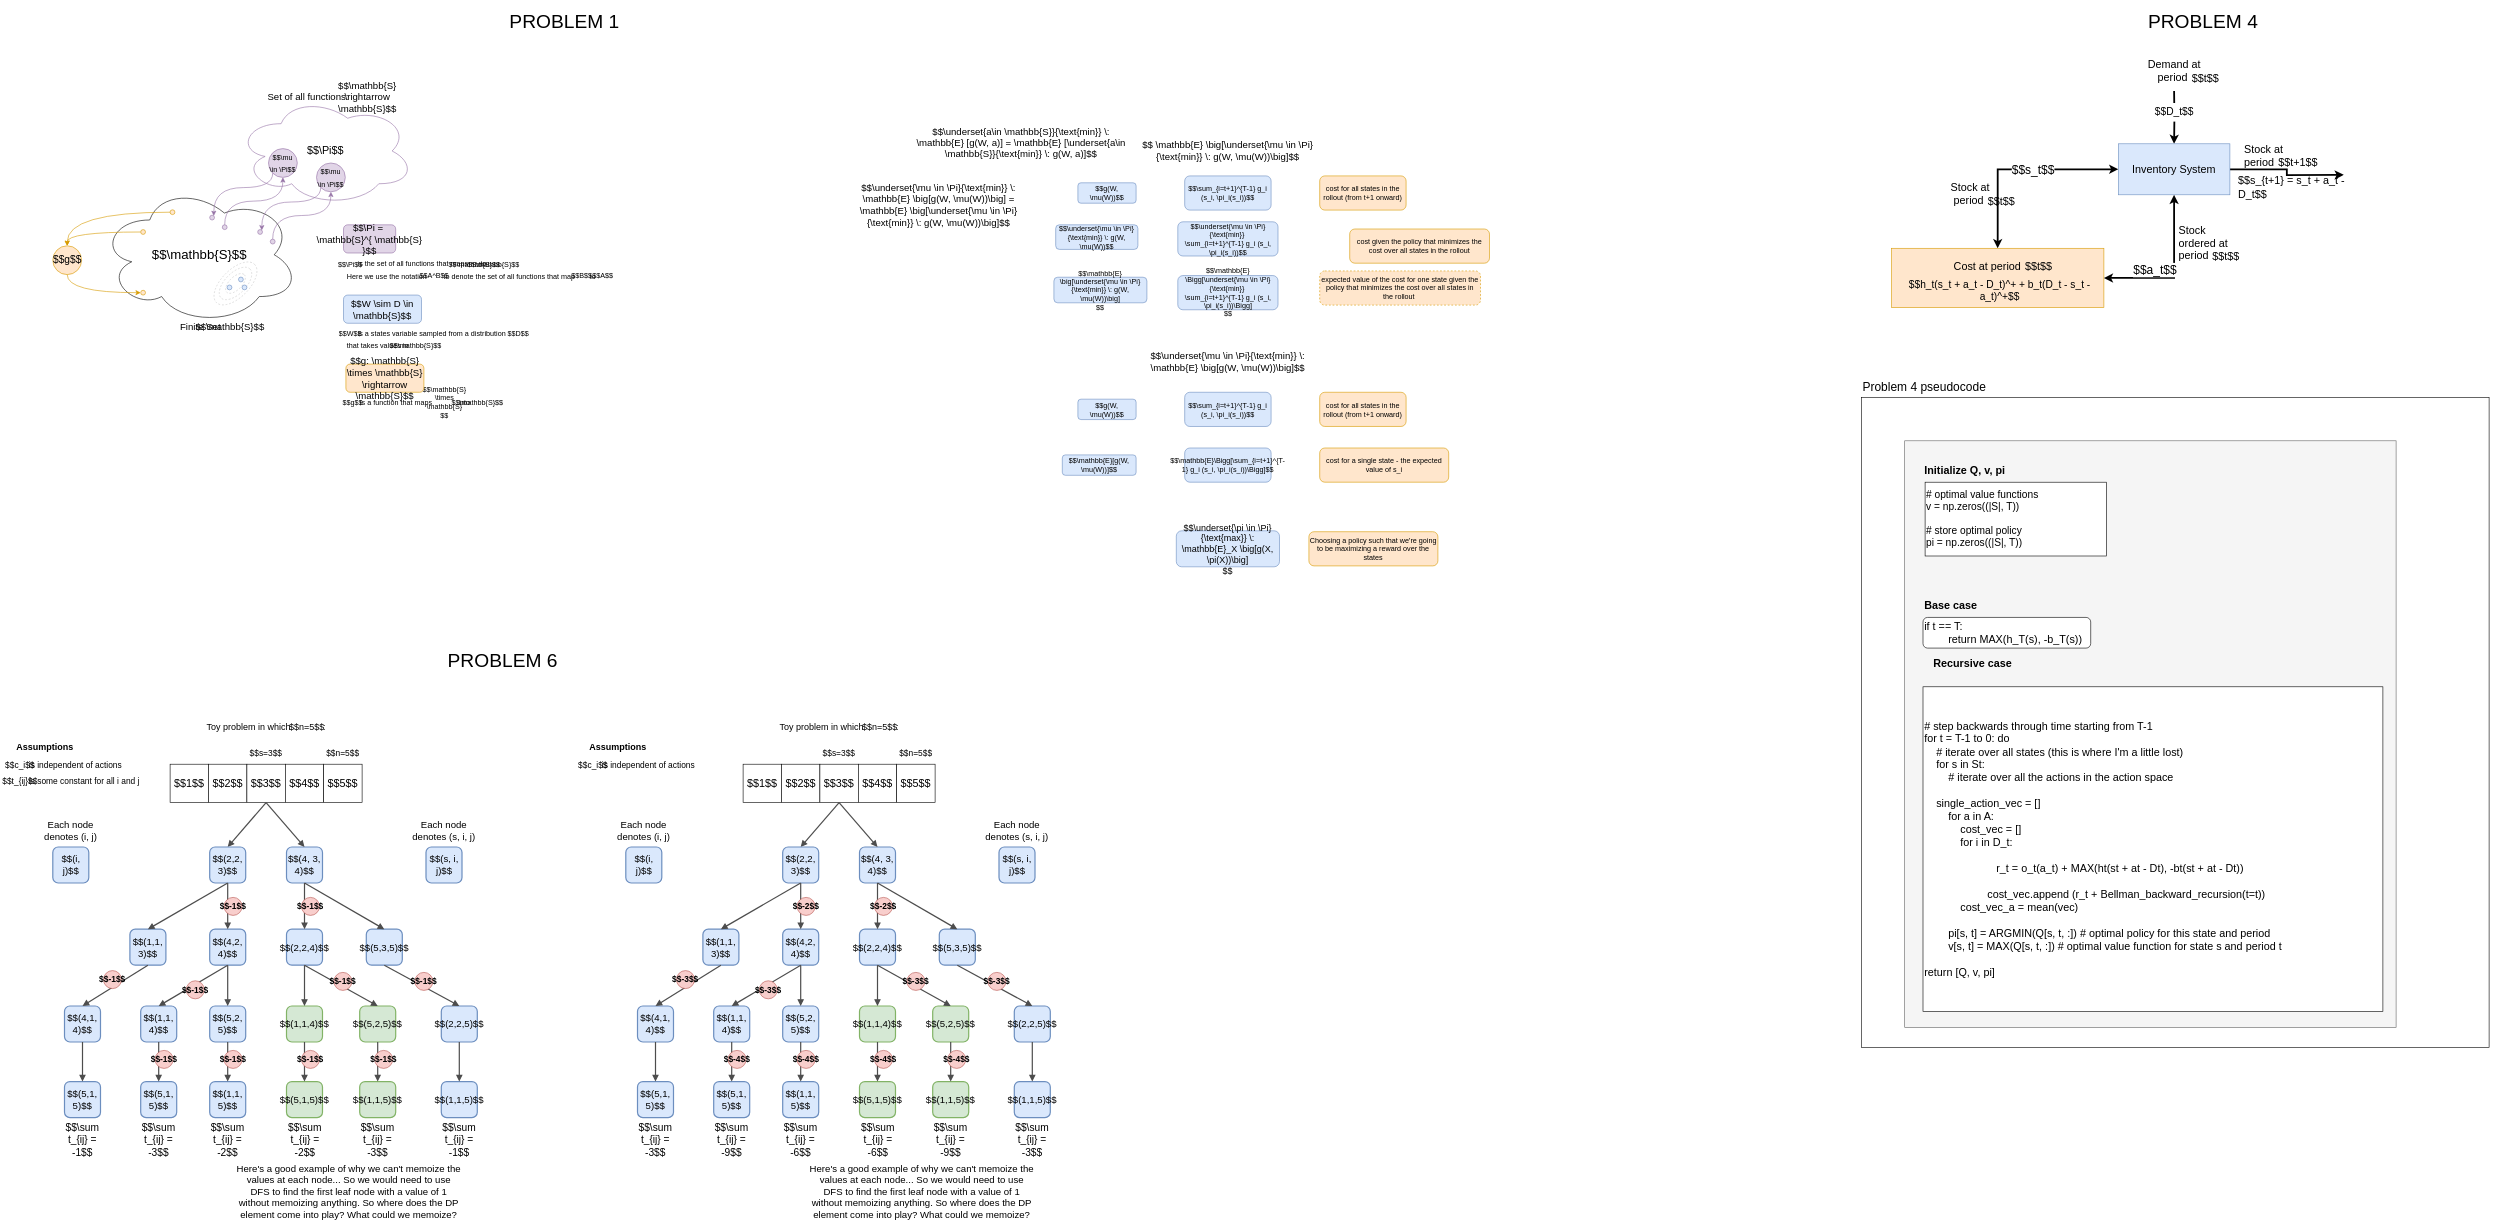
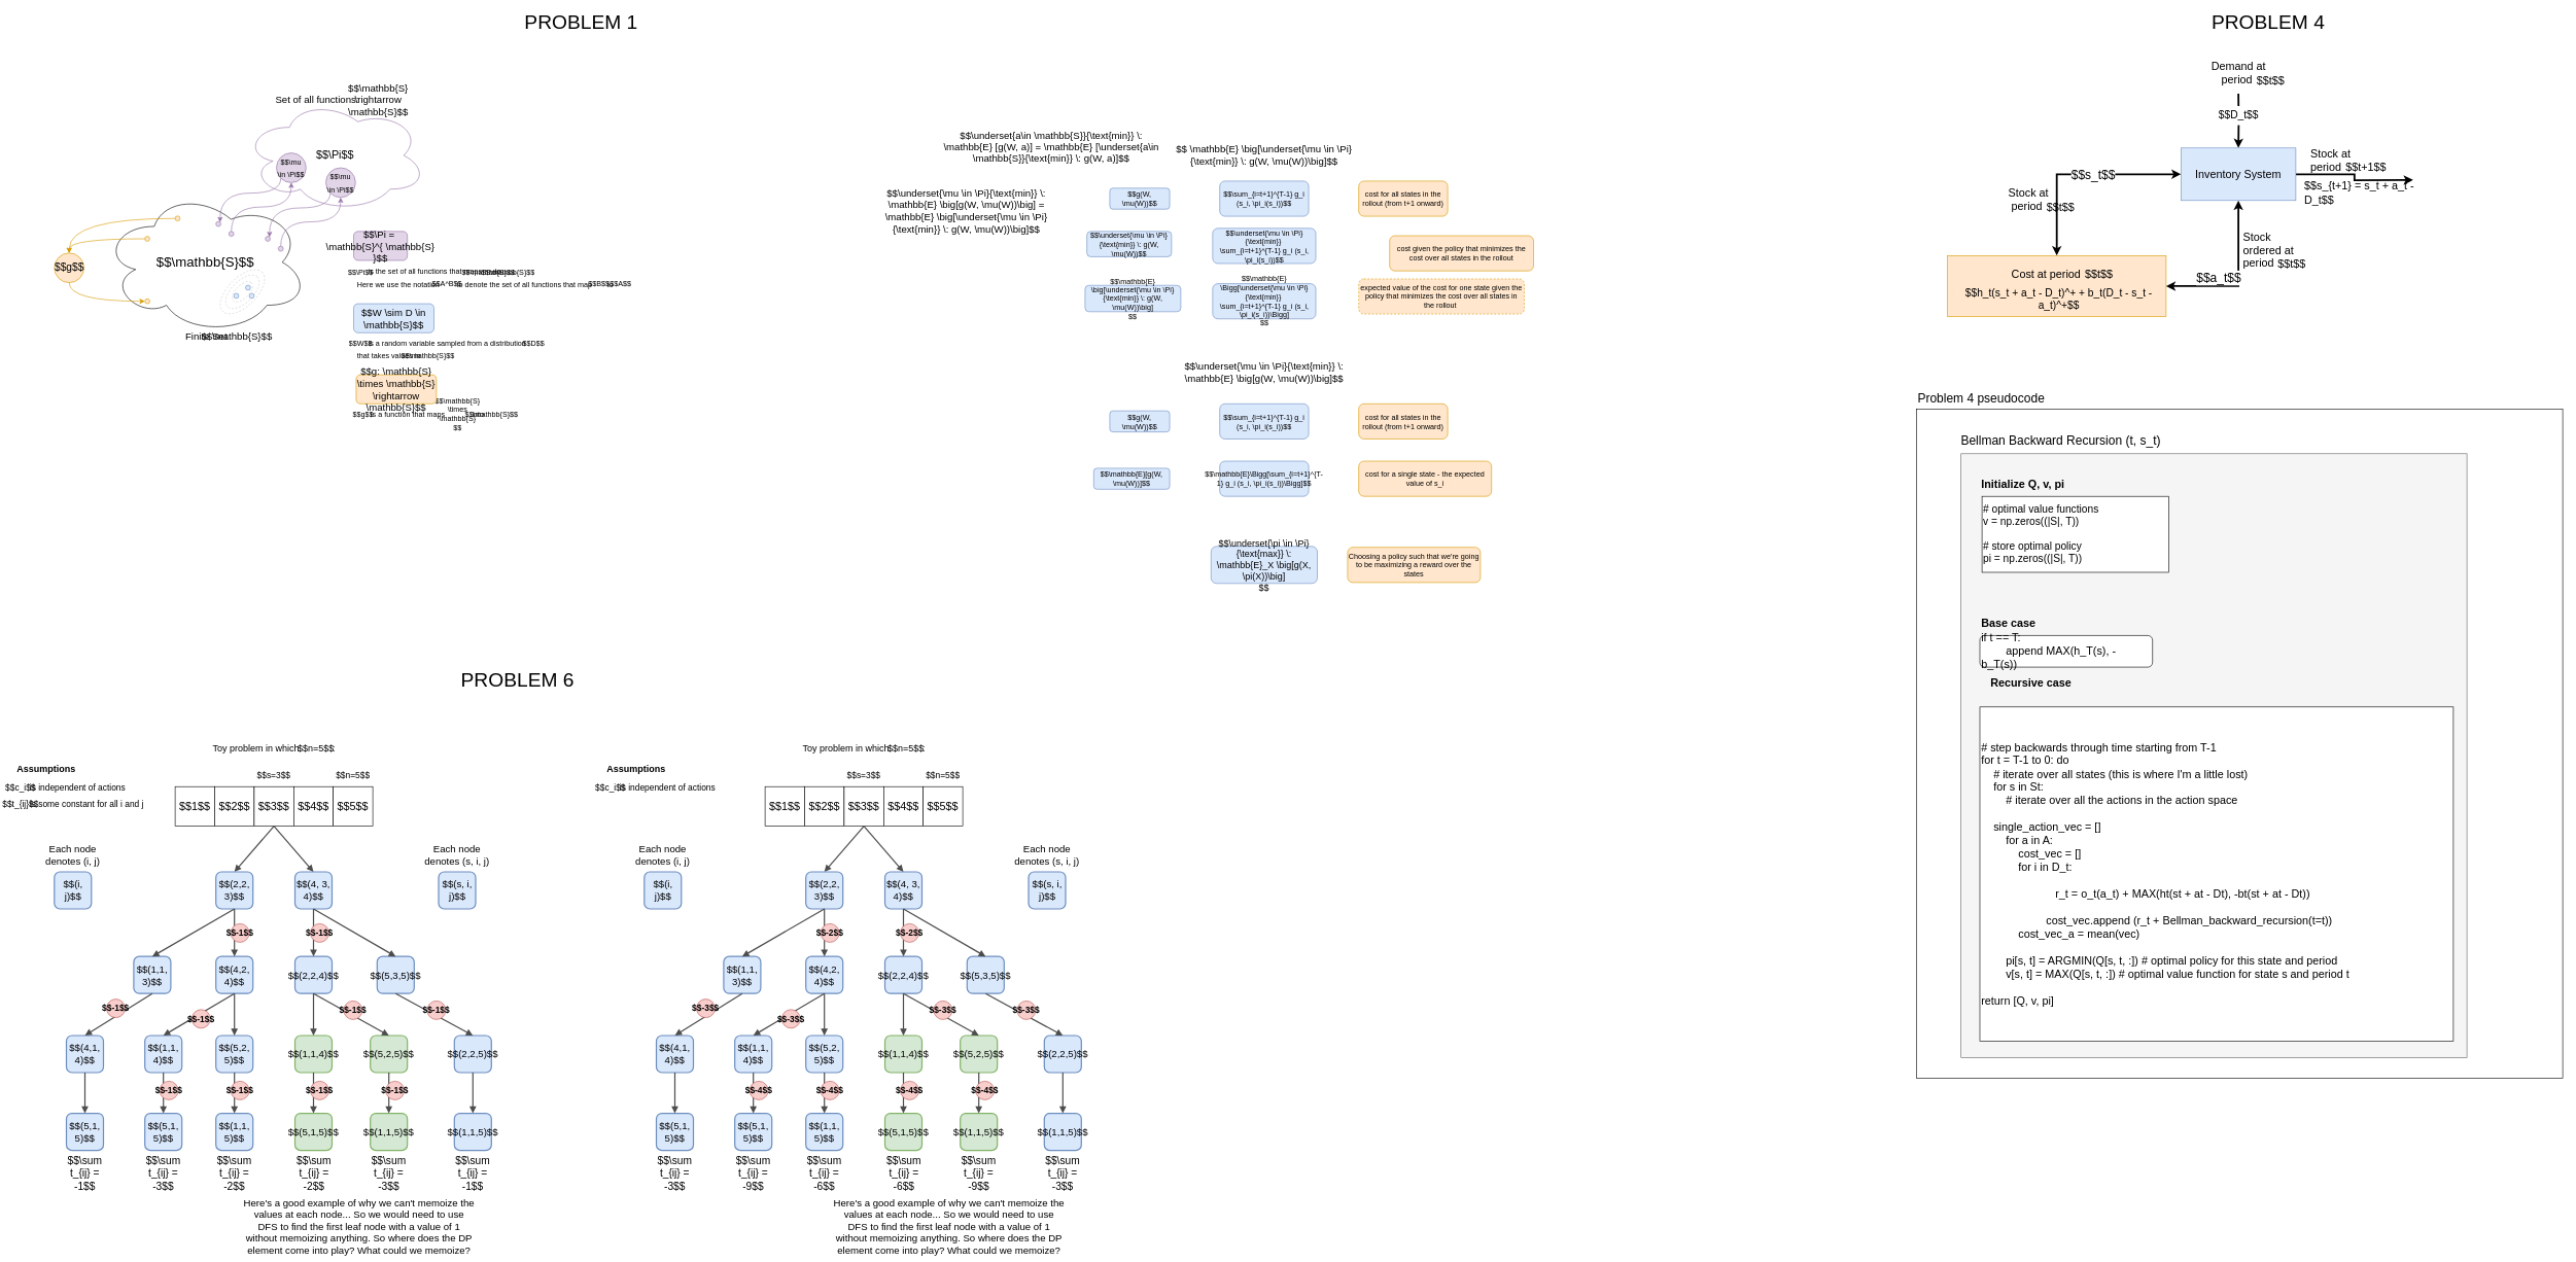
- <mxCell id="153" value="&lt;font style=&quot;font-size: 12px;&quot;&gt;is a states variable sampled from a distribution&amp;nbsp;&lt;/font&gt;" style="text;html=1;strokeColor=none;fillColor=none;align=left;verticalAlign=middle;whiteSpace=wrap;rounded=0;fontSize=16;" vertex="1" parent="1"><mxGeometry x="594" y="538.24" width="284" height="30" as="geometry" /></mxCell>
+ <mxCell id="153" value="&lt;font style=&quot;font-size: 12px;&quot;&gt;is a random variable sampled from a distribution&amp;nbsp;&lt;/font&gt;" style="text;html=1;strokeColor=none;fillColor=none;align=left;verticalAlign=middle;whiteSpace=wrap;rounded=0;fontSize=16;" vertex="1" parent="1"><mxGeometry x="594" y="538.24" width="284" height="30" as="geometry" /></mxCell>
+ <mxCell id="246" value="Bellman Backward Recursion (t, s_t)&amp;nbsp;" style="text;html=1;strokeColor=none;fillColor=none;align=left;verticalAlign=middle;whiteSpace=wrap;rounded=0;fontSize=20;" vertex="1" parent="1"><mxGeometry x="3171.5" y="697.12" width="451.5" height="30" as="geometry" /></mxCell>
- <mxCell id="244" value="if t == T:&amp;nbsp;&lt;br&gt;&lt;span style=&quot;white-space: pre;&quot;&gt;&#09;&lt;/span&gt;return MAX(h_T(s), -b_T(s))&amp;nbsp;" style="rounded=1;whiteSpace=wrap;html=1;align=left;fontSize=18;" vertex="1" parent="1"><mxGeometry x="3204.5" y="1028.38" width="279.5" height="51.12" as="geometry" /></mxCell>
+ <mxCell id="244" value="if t == T:&amp;nbsp;&lt;br&gt;&lt;span style=&quot;white-space: pre;&quot;&gt;&#09;&lt;/span&gt;append MAX(h_T(s), -b_T(s))&amp;nbsp;" style="rounded=1;whiteSpace=wrap;html=1;align=left;fontSize=18;" vertex="1" parent="1"><mxGeometry x="3204.5" y="1028.38" width="279.5" height="51.12" as="geometry" /></mxCell>
